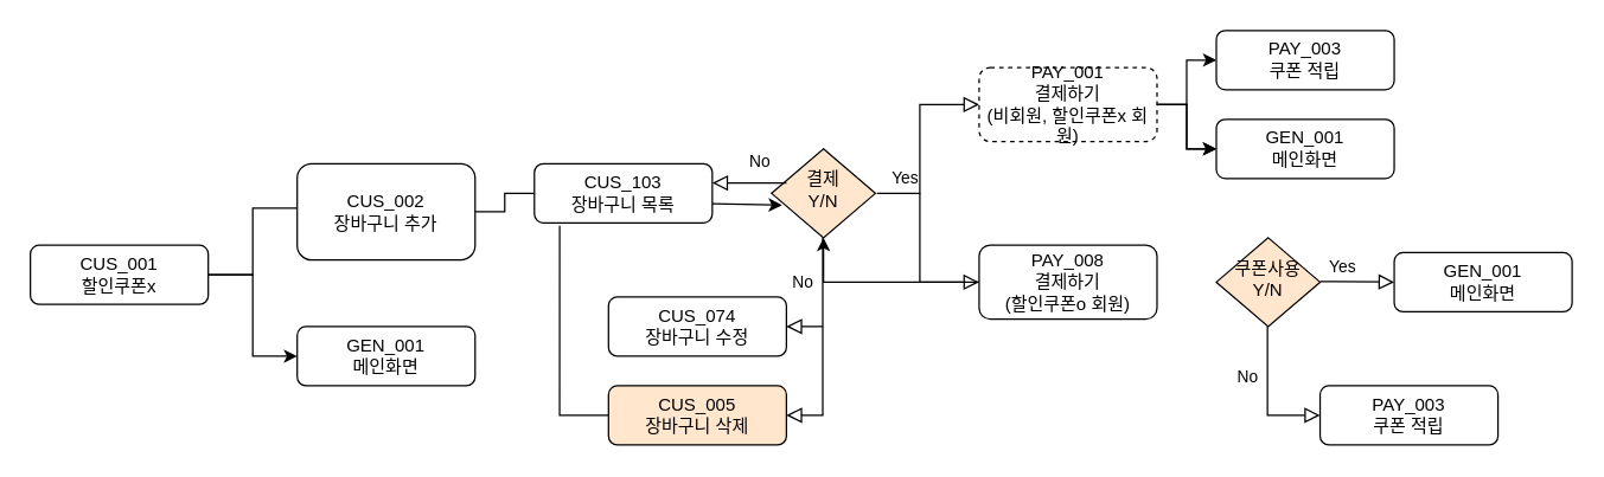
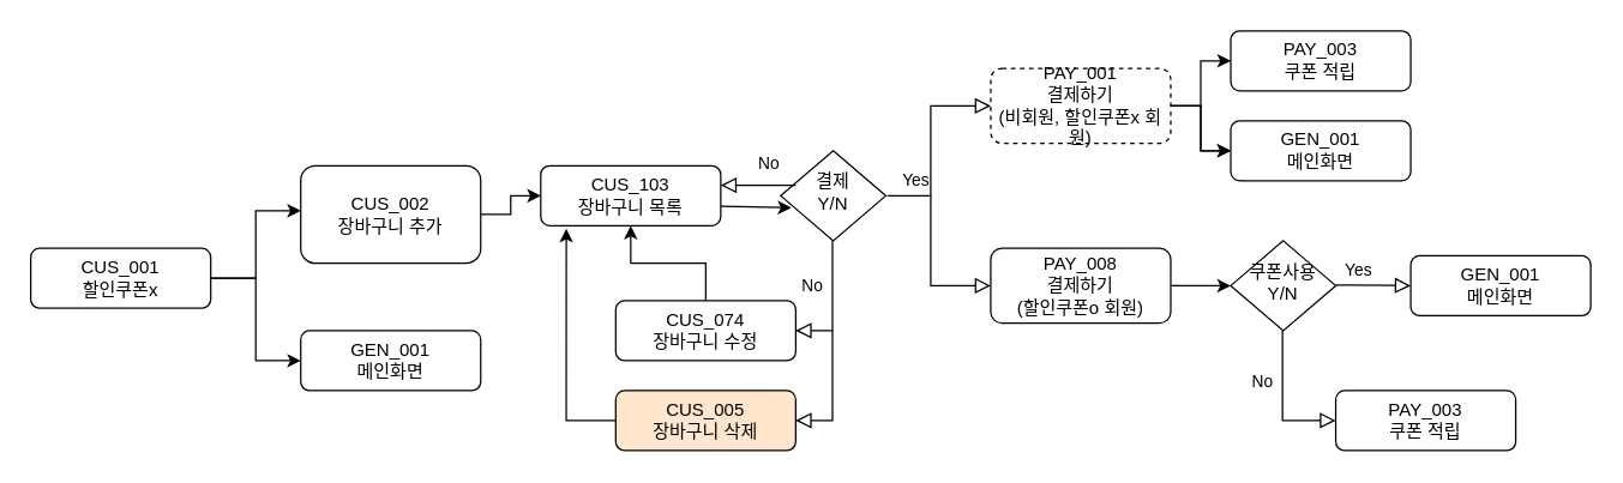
- <mxCell id="7" value="" style="edgeStyle=orthogonalEdgeStyle;rounded=0;orthogonalLoop=1;jettySize=auto;html=1;endArrow=none;" edge="1" parent="1" source="8" target="5"><mxGeometry relative="1" as="geometry" /></mxCell>
+ <mxCell id="7" value="" style="edgeStyle=orthogonalEdgeStyle;rounded=0;orthogonalLoop=1;jettySize=auto;html=1;" edge="1" parent="1" source="8" target="5"><mxGeometry relative="1" as="geometry" /></mxCell>
- <mxCell id="12" value="결제&lt;br&gt;Y/N" style="rhombus;whiteSpace=wrap;html=1;shadow=0;fontFamily=Helvetica;fontSize=12;align=center;strokeWidth=1;spacing=6;spacingTop=-4;fillColor=#ffe6cc;" vertex="1" parent="1"><mxGeometry x="520" y="100" width="70" height="60" as="geometry" /></mxCell>
+ <mxCell id="12" value="결제&lt;br&gt;Y/N" style="rhombus;whiteSpace=wrap;html=1;shadow=0;fontFamily=Helvetica;fontSize=12;align=center;strokeWidth=1;spacing=6;spacingTop=-4;" vertex="1" parent="1"><mxGeometry x="520" y="100" width="70" height="60" as="geometry" /></mxCell>
- <mxCell id="9" value="" style="edgeStyle=orthogonalEdgeStyle;rounded=0;orthogonalLoop=1;jettySize=auto;html=1;endArrow=none;" edge="1" parent="1" source="11" target="8"><mxGeometry relative="1" as="geometry"><Array as="points"><mxPoint x="170" y="185" /><mxPoint x="170" y="140" /></Array></mxGeometry></mxCell>
+ <mxCell id="9" value="" style="edgeStyle=orthogonalEdgeStyle;rounded=0;orthogonalLoop=1;jettySize=auto;html=1;" edge="1" parent="1" source="11" target="8"><mxGeometry relative="1" as="geometry"><Array as="points"><mxPoint x="170" y="185" /><mxPoint x="170" y="140" /></Array></mxGeometry></mxCell>
- <mxCell id="15" style="edgeStyle=orthogonalEdgeStyle;rounded=0;orthogonalLoop=1;jettySize=auto;html=1;entryX=0.142;entryY=1.05;entryDx=0;entryDy=0;entryPerimeter=0;endArrow=none;" edge="1" parent="1" source="16" target="5"><mxGeometry relative="1" as="geometry"><Array as="points"><mxPoint x="377" y="280" /></Array></mxGeometry></mxCell>
+ <mxCell id="15" style="edgeStyle=orthogonalEdgeStyle;rounded=0;orthogonalLoop=1;jettySize=auto;html=1;entryX=0.142;entryY=1.05;entryDx=0;entryDy=0;entryPerimeter=0;" edge="1" parent="1" source="16" target="5"><mxGeometry relative="1" as="geometry"><Array as="points"><mxPoint x="377" y="280" /></Array></mxGeometry></mxCell>
+ <mxCell id="2" value="" style="edgeStyle=orthogonalEdgeStyle;rounded=0;orthogonalLoop=1;jettySize=auto;html=1;entryX=0.5;entryY=1;entryDx=0;entryDy=0;" edge="1" parent="1" source="3" target="5"><mxGeometry relative="1" as="geometry" /></mxCell>
- <mxCell id="23" value="" style="edgeStyle=orthogonalEdgeStyle;rounded=0;orthogonalLoop=1;jettySize=auto;html=1;" edge="1" parent="1" source="24" target="12"><mxGeometry relative="1" as="geometry" /></mxCell>
+ <mxCell id="23" value="" style="edgeStyle=orthogonalEdgeStyle;rounded=0;orthogonalLoop=1;jettySize=auto;html=1;" edge="1" parent="1" source="24" target="27"><mxGeometry relative="1" as="geometry" /></mxCell>
- <mxCell id="27" value="쿠폰사용&lt;br&gt;Y/N" style="rhombus;whiteSpace=wrap;html=1;shadow=0;fontFamily=Helvetica;fontSize=12;align=center;strokeWidth=1;spacing=6;spacingTop=-4;fillColor=#ffe6cc;" vertex="1" parent="1"><mxGeometry x="820" y="160" width="70" height="60" as="geometry" /></mxCell>
+ <mxCell id="27" value="쿠폰사용&lt;br&gt;Y/N" style="rhombus;whiteSpace=wrap;html=1;shadow=0;fontFamily=Helvetica;fontSize=12;align=center;strokeWidth=1;spacing=6;spacingTop=-4;" vertex="1" parent="1"><mxGeometry x="820" y="160" width="70" height="60" as="geometry" /></mxCell>
